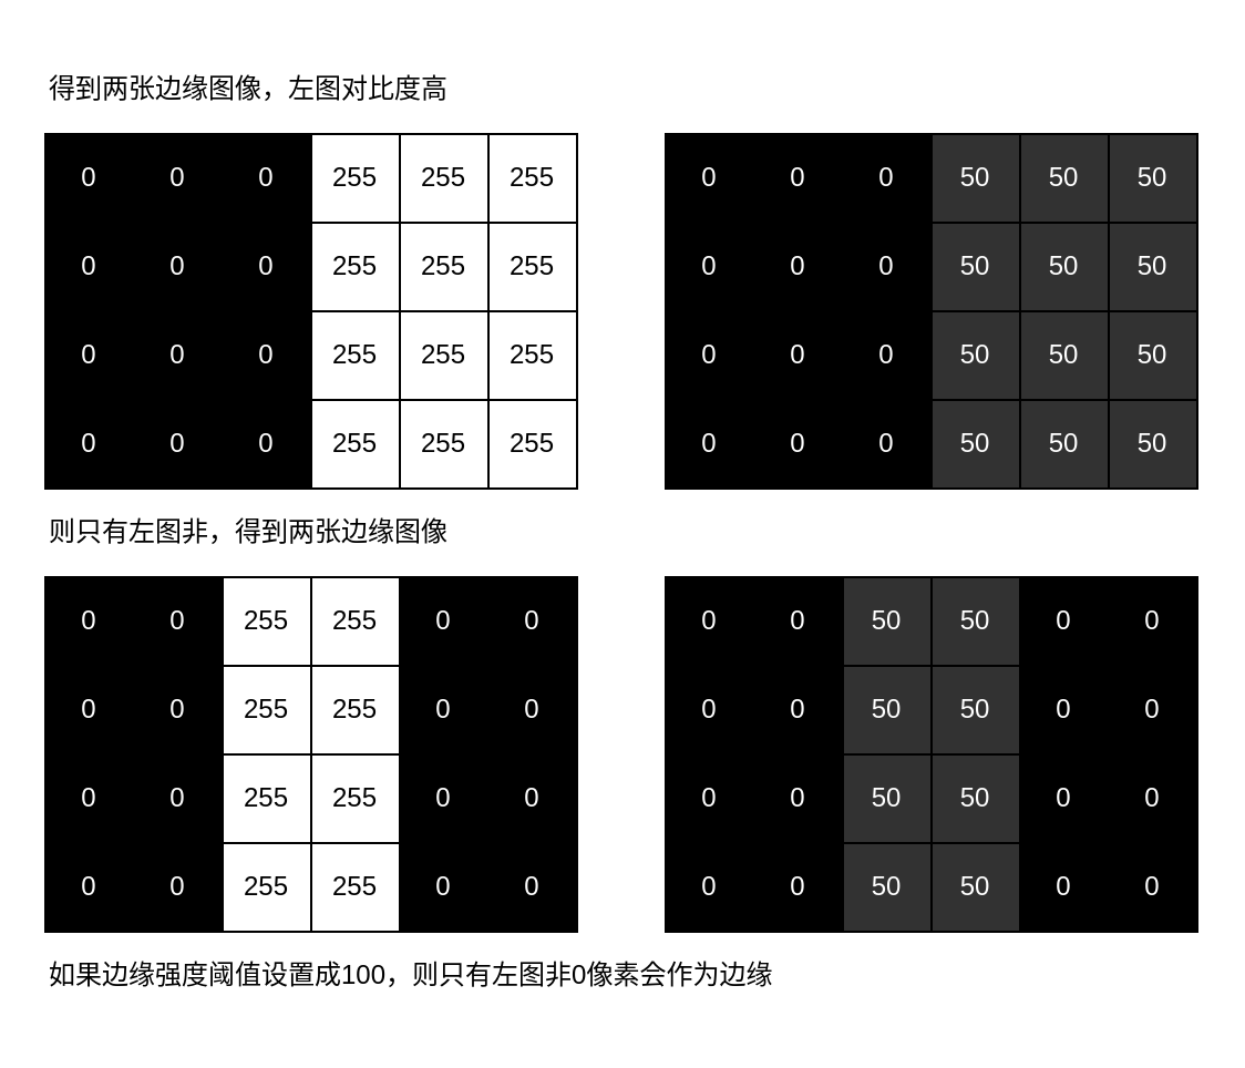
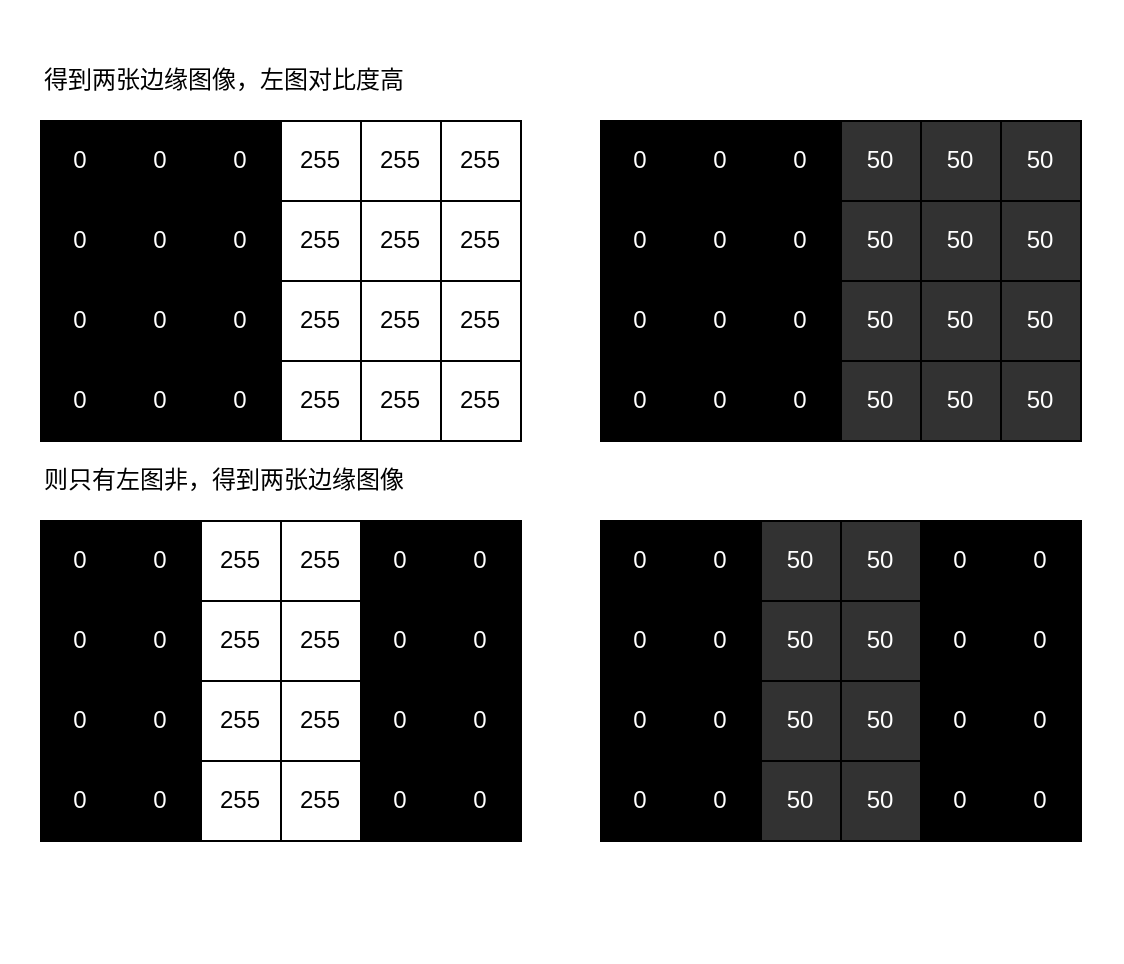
- <mxCell id="100" value="如果边缘强度阈值设置成100，则只有左图非0像素会作为边缘" style="text;html=1;strokeColor=none;fillColor=none;align=left;verticalAlign=middle;whiteSpace=wrap;rounded=0;fontColor=#000000;" parent="1" vertex="1"><mxGeometry x="20" y="420" width="480" height="40" as="geometry" /></mxCell>
